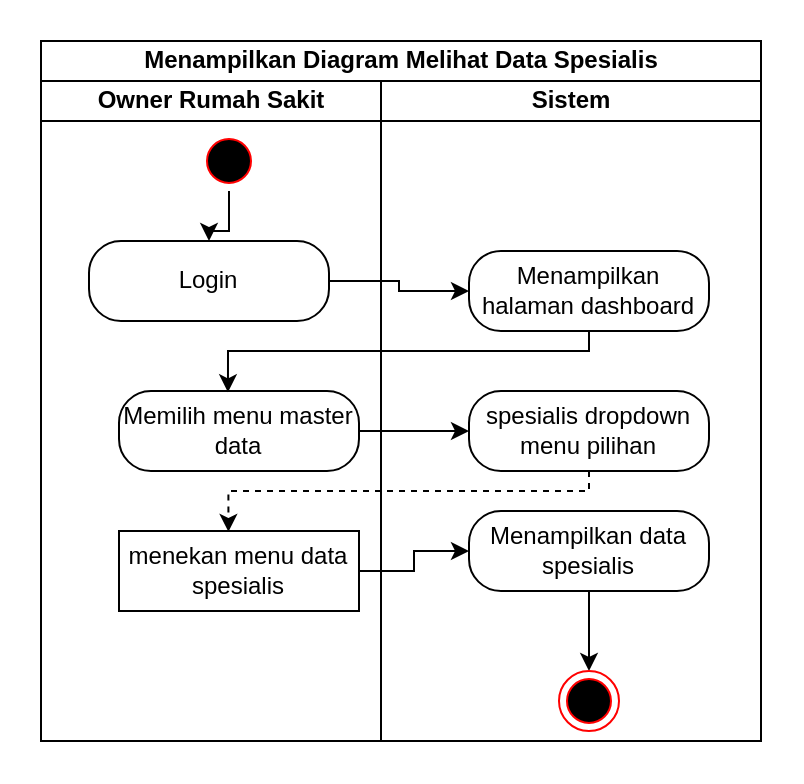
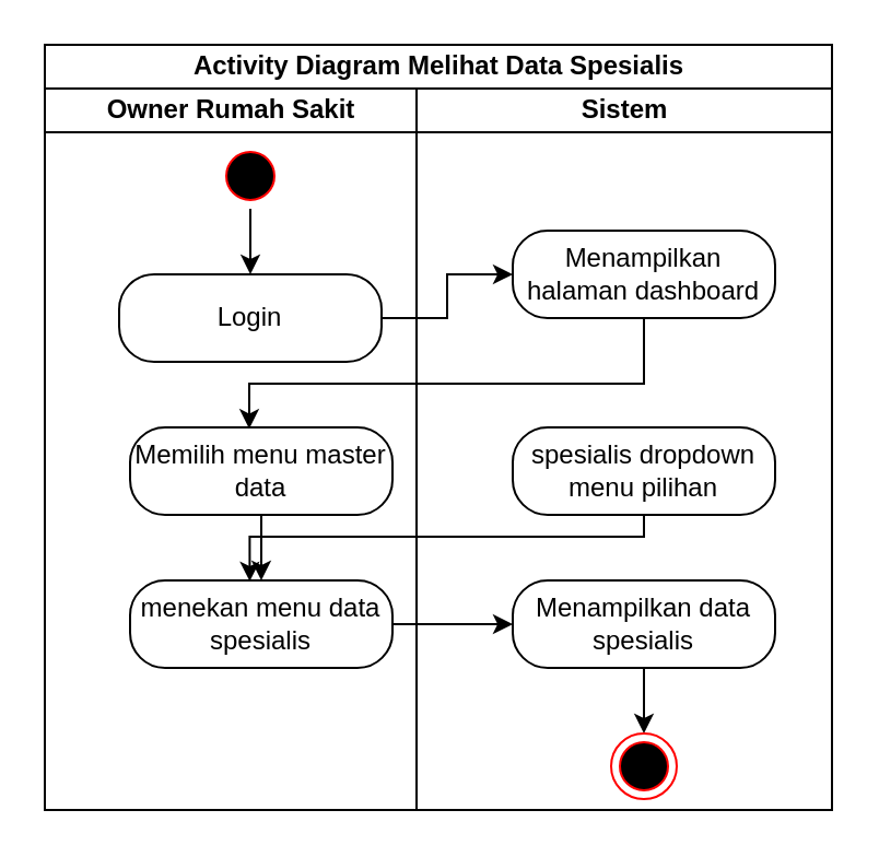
- <mxCell id="2" value="Menampilkan Diagram Melihat Data Spesialis" style="swimlane;childLayout=stackLayout;resizeParent=1;resizeParentMax=0;startSize=20;html=1;" vertex="1" parent="1"><mxGeometry x="20" y="20" width="360" height="350" as="geometry" /></mxCell>
+ <mxCell id="2" value="Activity Diagram Melihat Data Spesialis" style="swimlane;childLayout=stackLayout;resizeParent=1;resizeParentMax=0;startSize=20;html=1;" vertex="1" parent="1"><mxGeometry x="20" y="20" width="360" height="350" as="geometry" /></mxCell>
- <mxCell id="6" value="Login" style="rounded=1;whiteSpace=wrap;html=1;arcSize=40;fontColor=#000000;fillColor=default;strokeColor=default;" vertex="1" parent="3"><mxGeometry x="24" y="80" width="120" height="40" as="geometry" /></mxCell>
+ <mxCell id="6" value="Login" style="rounded=1;whiteSpace=wrap;html=1;arcSize=40;fontColor=#000000;fillColor=default;strokeColor=default;" vertex="1" parent="3"><mxGeometry x="34.0" y="85" width="120" height="40" as="geometry" /></mxCell>
- <mxCell id="10" value="Menampilkan halaman dashboard" style="rounded=1;whiteSpace=wrap;html=1;arcSize=40;fontColor=#000000;fillColor=default;strokeColor=default;" vertex="1" parent="9"><mxGeometry x="44.0" y="85" width="120" height="40" as="geometry" /></mxCell>
+ <mxCell id="10" value="Menampilkan halaman dashboard" style="rounded=1;whiteSpace=wrap;html=1;arcSize=40;fontColor=#000000;fillColor=default;strokeColor=default;" vertex="1" parent="9"><mxGeometry x="44.0" y="65" width="120" height="40" as="geometry" /></mxCell>
- <mxCell id="17" value="" style="edgeStyle=orthogonalEdgeStyle;rounded=0;orthogonalLoop=1;jettySize=auto;html=1;" edge="1" parent="2" source="7" target="11"><mxGeometry relative="1" as="geometry" /></mxCell>
+ <mxCell id="17" value="" style="edgeStyle=orthogonalEdgeStyle;rounded=0;orthogonalLoop=1;jettySize=auto;html=1;" edge="1" parent="2" source="7" target="8"><mxGeometry relative="1" as="geometry" /></mxCell>
- <mxCell id="18" style="edgeStyle=orthogonalEdgeStyle;rounded=0;orthogonalLoop=1;jettySize=auto;html=1;entryX=0.456;entryY=0.011;entryDx=0;entryDy=0;entryPerimeter=0;dashed=1;" edge="1" parent="2" source="11" target="8"><mxGeometry relative="1" as="geometry"><Array as="points"><mxPoint x="274" y="225" /><mxPoint x="94" y="225" /></Array></mxGeometry></mxCell>
+ <mxCell id="18" style="edgeStyle=orthogonalEdgeStyle;rounded=0;orthogonalLoop=1;jettySize=auto;html=1;entryX=0.456;entryY=0.011;entryDx=0;entryDy=0;entryPerimeter=0;" edge="1" parent="2" source="11" target="8"><mxGeometry relative="1" as="geometry"><Array as="points"><mxPoint x="274" y="225" /><mxPoint x="94" y="225" /></Array></mxGeometry></mxCell>
- <mxCell id="13" value="Menampilkan data spesialis" style="rounded=1;whiteSpace=wrap;html=1;arcSize=40;fontColor=#000000;fillColor=default;strokeColor=default;" vertex="1" parent="9"><mxGeometry x="44.0" y="215" width="120" height="40" as="geometry" /></mxCell>
+ <mxCell id="13" value="Menampilkan data spesialis" style="rounded=1;whiteSpace=wrap;html=1;arcSize=40;fontColor=#000000;fillColor=default;strokeColor=default;" vertex="1" parent="9"><mxGeometry x="44.0" y="225" width="120" height="40" as="geometry" /></mxCell>
- <mxCell id="8" value="menekan menu data spesialis" style="whiteSpace=wrap;html=1;arcSize=40;fontColor=#000000;fillColor=default;strokeColor=default;rounded=0;" vertex="1" parent="3"><mxGeometry x="39.0" y="225" width="120" height="40" as="geometry" /></mxCell>
+ <mxCell id="8" value="menekan menu data spesialis" style="rounded=1;whiteSpace=wrap;html=1;arcSize=40;fontColor=#000000;fillColor=default;strokeColor=default;" vertex="1" parent="3"><mxGeometry x="39.0" y="225" width="120" height="40" as="geometry" /></mxCell>
